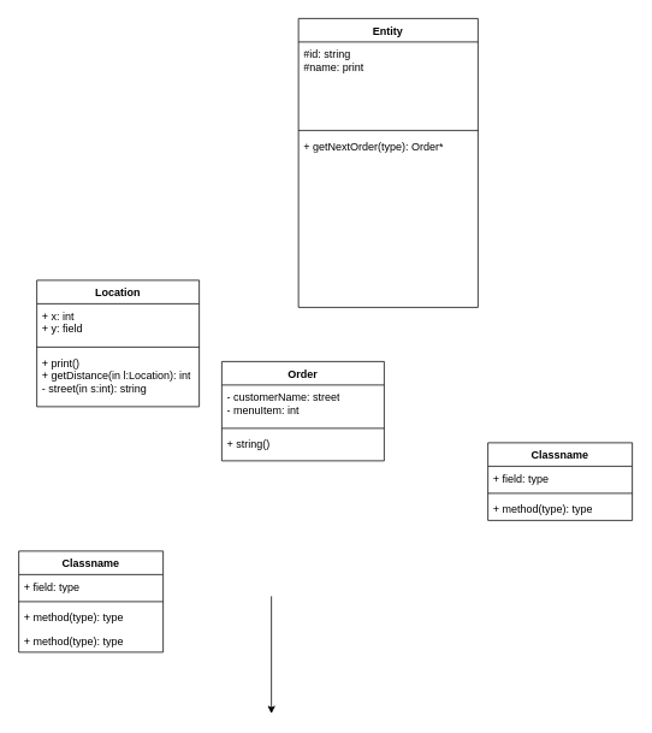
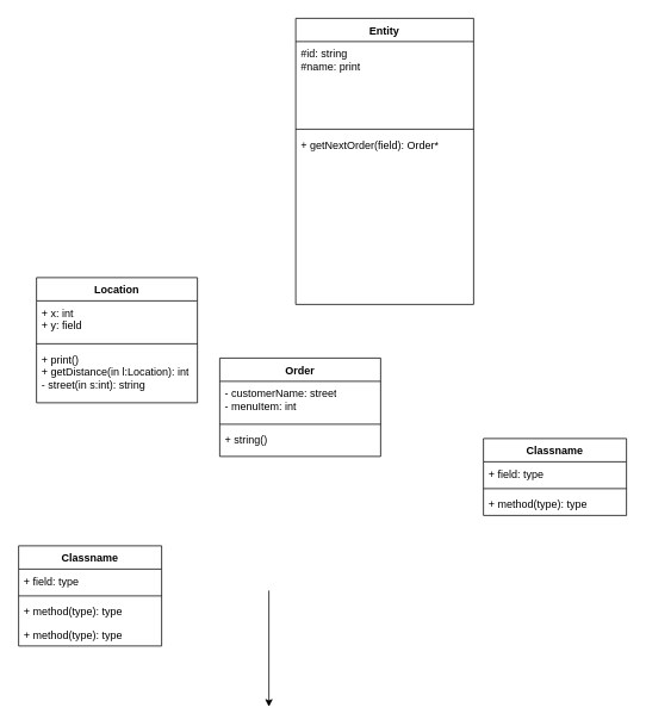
- <mxCell id="6" value="+ getNextOrder(type): Order*" style="text;strokeColor=none;fillColor=none;align=left;verticalAlign=top;spacingLeft=4;spacingRight=4;overflow=hidden;rotatable=0;points=[[0,0.5],[1,0.5]];portConstraint=eastwest;whiteSpace=wrap;html=1;" vertex="1" parent="3"><mxGeometry y="128" width="199" height="192" as="geometry" /></mxCell>
+ <mxCell id="6" value="+ getNextOrder(field): Order*" style="text;strokeColor=none;fillColor=none;align=left;verticalAlign=top;spacingLeft=4;spacingRight=4;overflow=hidden;rotatable=0;points=[[0,0.5],[1,0.5]];portConstraint=eastwest;whiteSpace=wrap;html=1;" vertex="1" parent="3"><mxGeometry y="128" width="199" height="192" as="geometry" /></mxCell>
